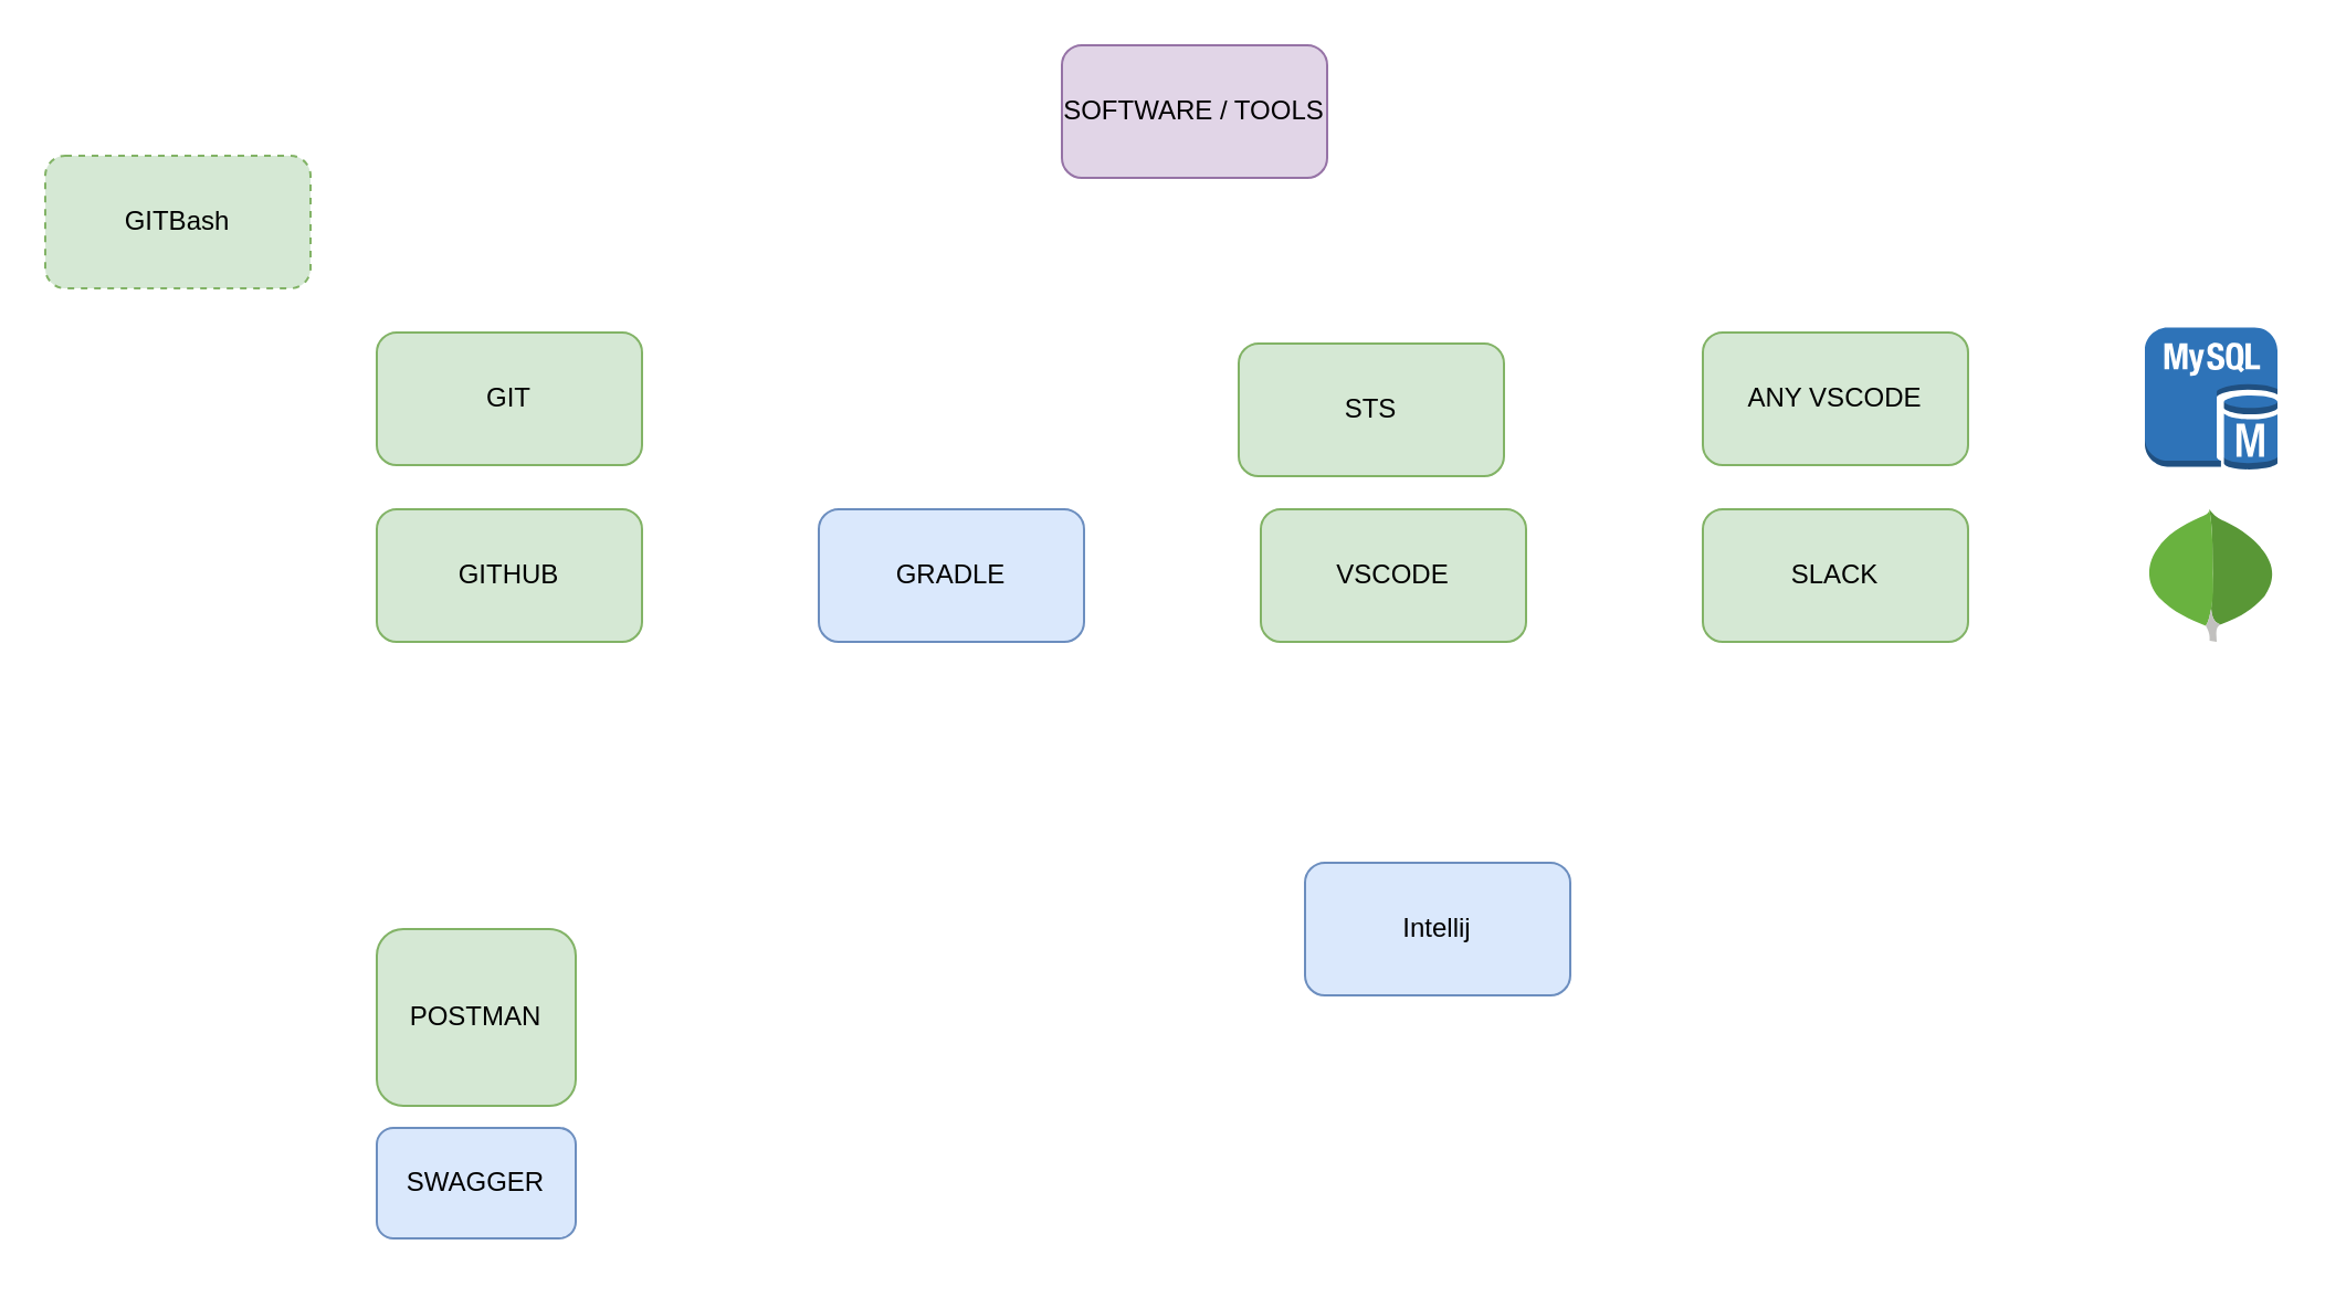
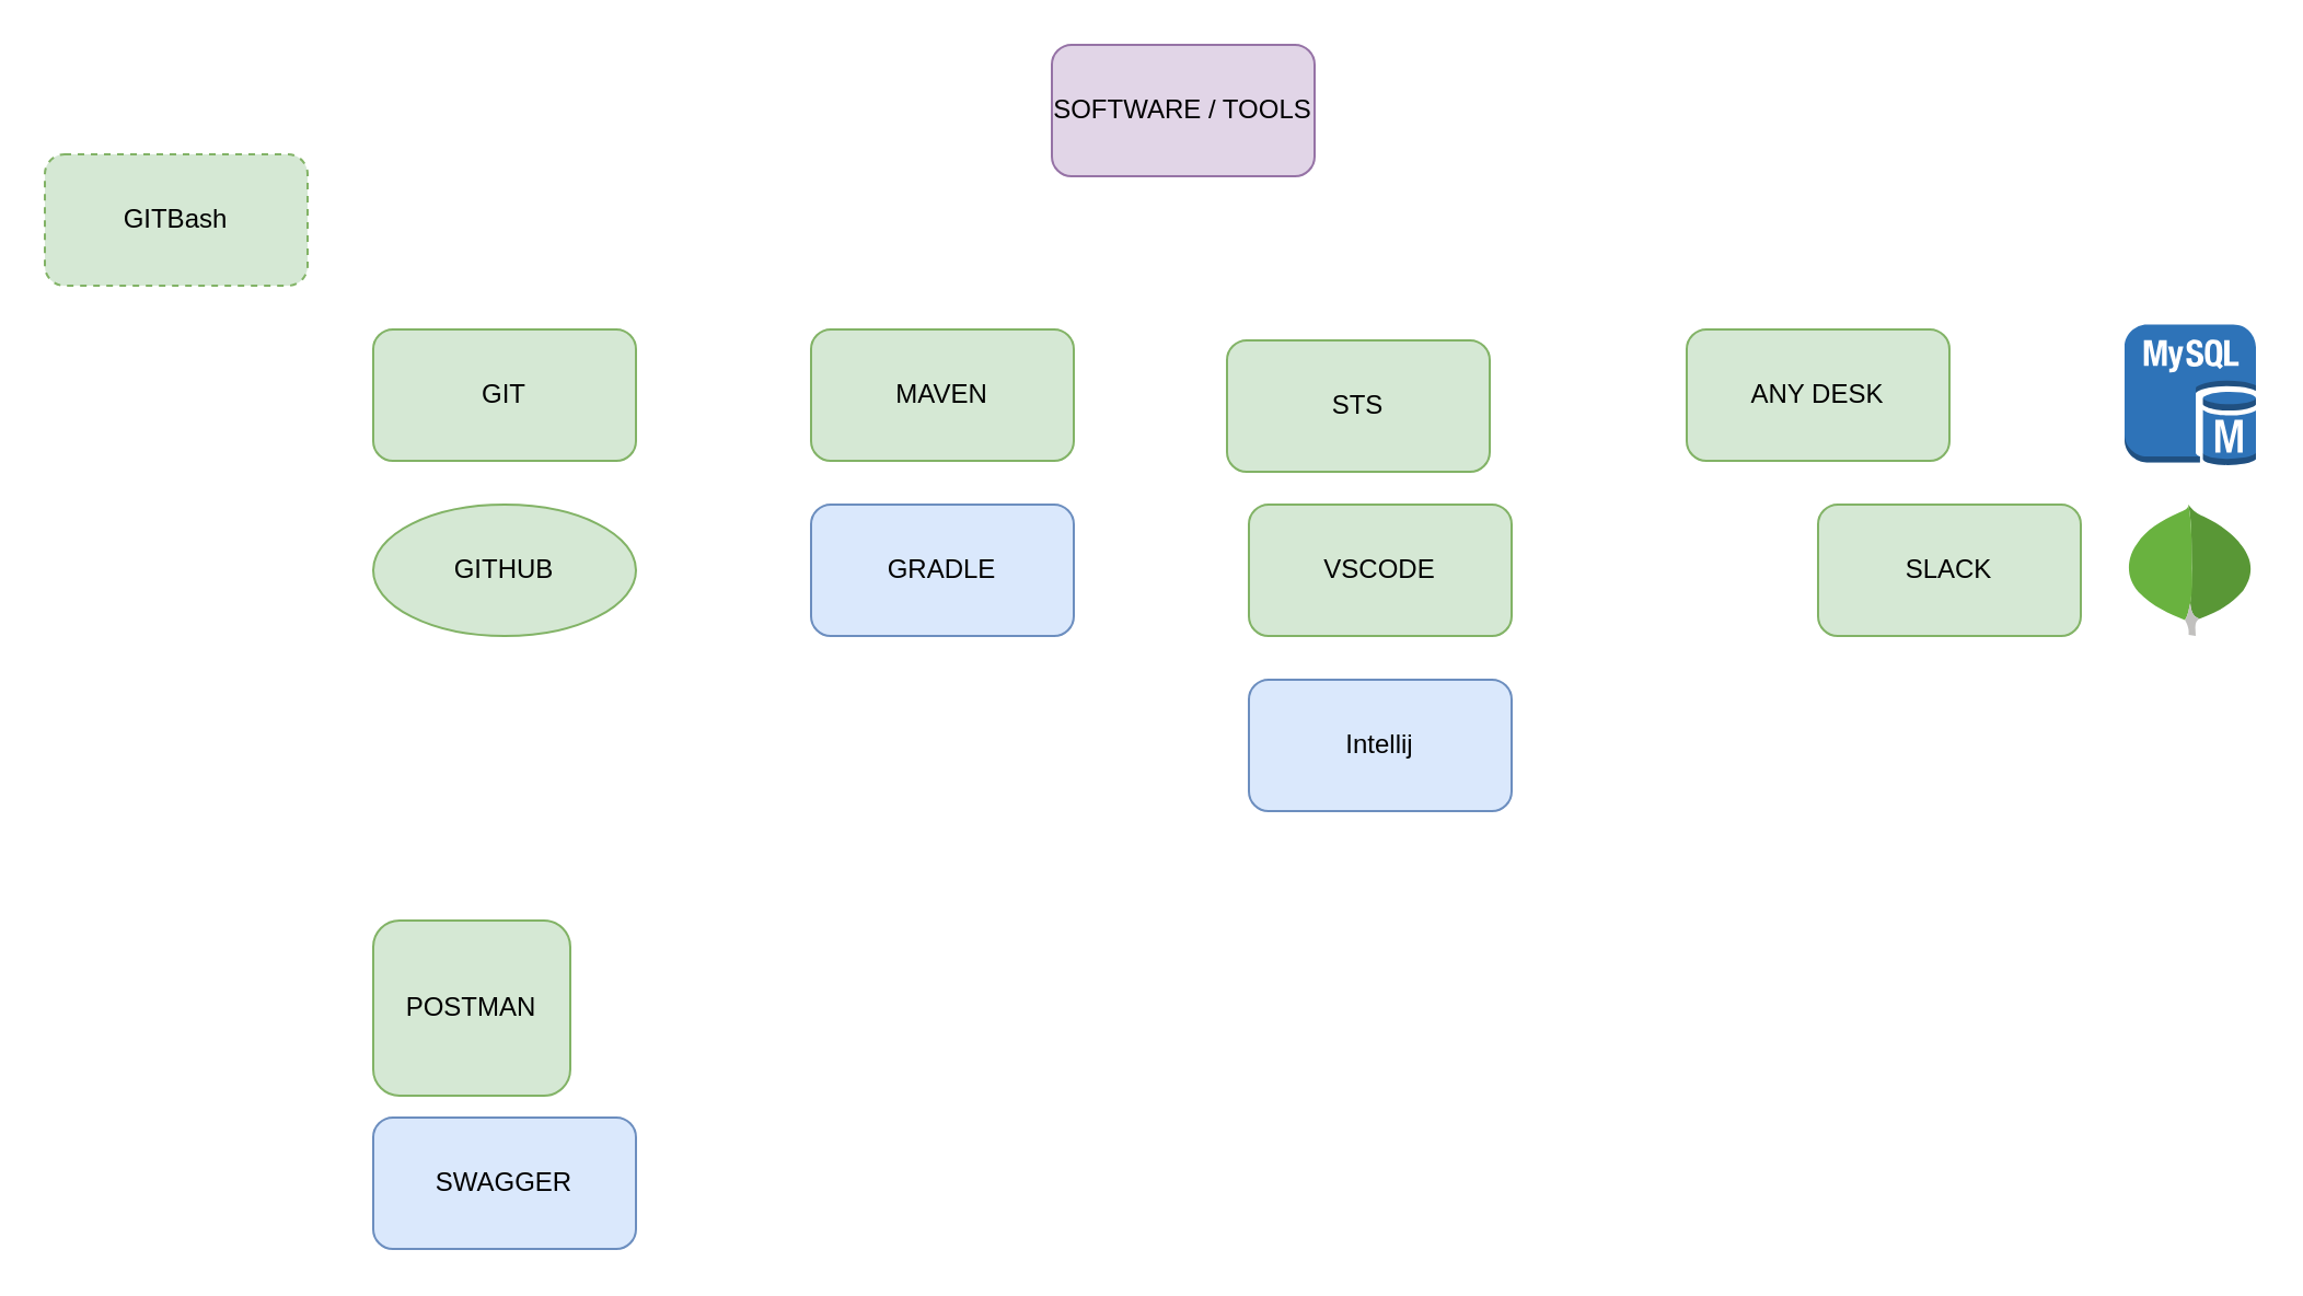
+ <mxCell id="8" value="MAVEN" style="rounded=1;whiteSpace=wrap;html=1;fillColor=#d5e8d4;strokeColor=#82b366;" parent="1" vertex="1"><mxGeometry x="370" y="150" width="120" height="60" as="geometry" /></mxCell>
- <mxCell id="6" value="ANY VSCODE" style="rounded=1;whiteSpace=wrap;html=1;fillColor=#d5e8d4;strokeColor=#82b366;" parent="1" vertex="1"><mxGeometry x="770" y="150" width="120" height="60" as="geometry" /></mxCell>
+ <mxCell id="6" value="ANY DESK" style="rounded=1;whiteSpace=wrap;html=1;fillColor=#d5e8d4;strokeColor=#82b366;" parent="1" vertex="1"><mxGeometry x="770" y="150" width="120" height="60" as="geometry" /></mxCell>
- <mxCell id="4" value="GITHUB" style="rounded=1;whiteSpace=wrap;html=1;fillColor=#d5e8d4;strokeColor=#82b366;" parent="1" vertex="1"><mxGeometry x="170" y="230" width="120" height="60" as="geometry" /></mxCell>
+ <mxCell id="4" value="GITHUB" style="ellipse;whiteSpace=wrap;html=1;fillColor=#d5e8d4;strokeColor=#82b366;" parent="1" vertex="1"><mxGeometry x="170" y="230" width="120" height="60" as="geometry" /></mxCell>
- <mxCell id="7" value="SLACK" style="rounded=1;whiteSpace=wrap;html=1;fillColor=#d5e8d4;strokeColor=#82b366;" parent="1" vertex="1"><mxGeometry x="770" y="230" width="120" height="60" as="geometry" /></mxCell>
+ <mxCell id="7" value="SLACK" style="rounded=1;whiteSpace=wrap;html=1;fillColor=#d5e8d4;strokeColor=#82b366;" parent="1" vertex="1"><mxGeometry x="830" y="230" width="120" height="60" as="geometry" /></mxCell>
- <mxCell id="13" value="Intellij" style="rounded=1;whiteSpace=wrap;html=1;fillColor=#dae8fc;strokeColor=#6c8ebf;" parent="1" vertex="1"><mxGeometry x="590" y="390" width="120" height="60" as="geometry" /></mxCell>
+ <mxCell id="13" value="Intellij" style="rounded=1;whiteSpace=wrap;html=1;fillColor=#dae8fc;strokeColor=#6c8ebf;" parent="1" vertex="1"><mxGeometry x="570" y="310" width="120" height="60" as="geometry" /></mxCell>
- <mxCell id="10" value="SWAGGER" style="rounded=1;whiteSpace=wrap;html=1;fillColor=#dae8fc;strokeColor=#6c8ebf;" parent="1" vertex="1"><mxGeometry x="170" y="510" width="90" height="50" as="geometry" /></mxCell>
+ <mxCell id="10" value="SWAGGER" style="rounded=1;whiteSpace=wrap;html=1;fillColor=#dae8fc;strokeColor=#6c8ebf;" parent="1" vertex="1"><mxGeometry x="170" y="510" width="120" height="60" as="geometry" /></mxCell>
